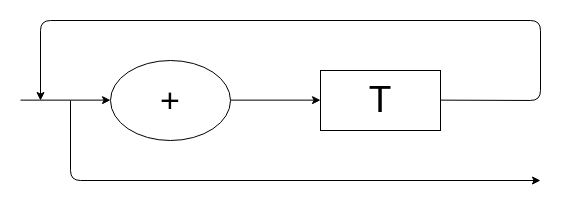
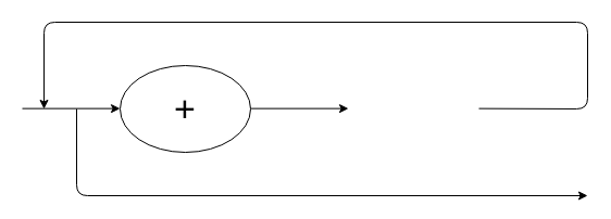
- <mxCell id="5" value="&lt;font style=&quot;font-size: 37px&quot;&gt;T&lt;/font&gt;" style="rounded=0;whiteSpace=wrap;html=1;" vertex="1" parent="3"><mxGeometry x="300" y="50" width="120" height="60" as="geometry" /></mxCell>
